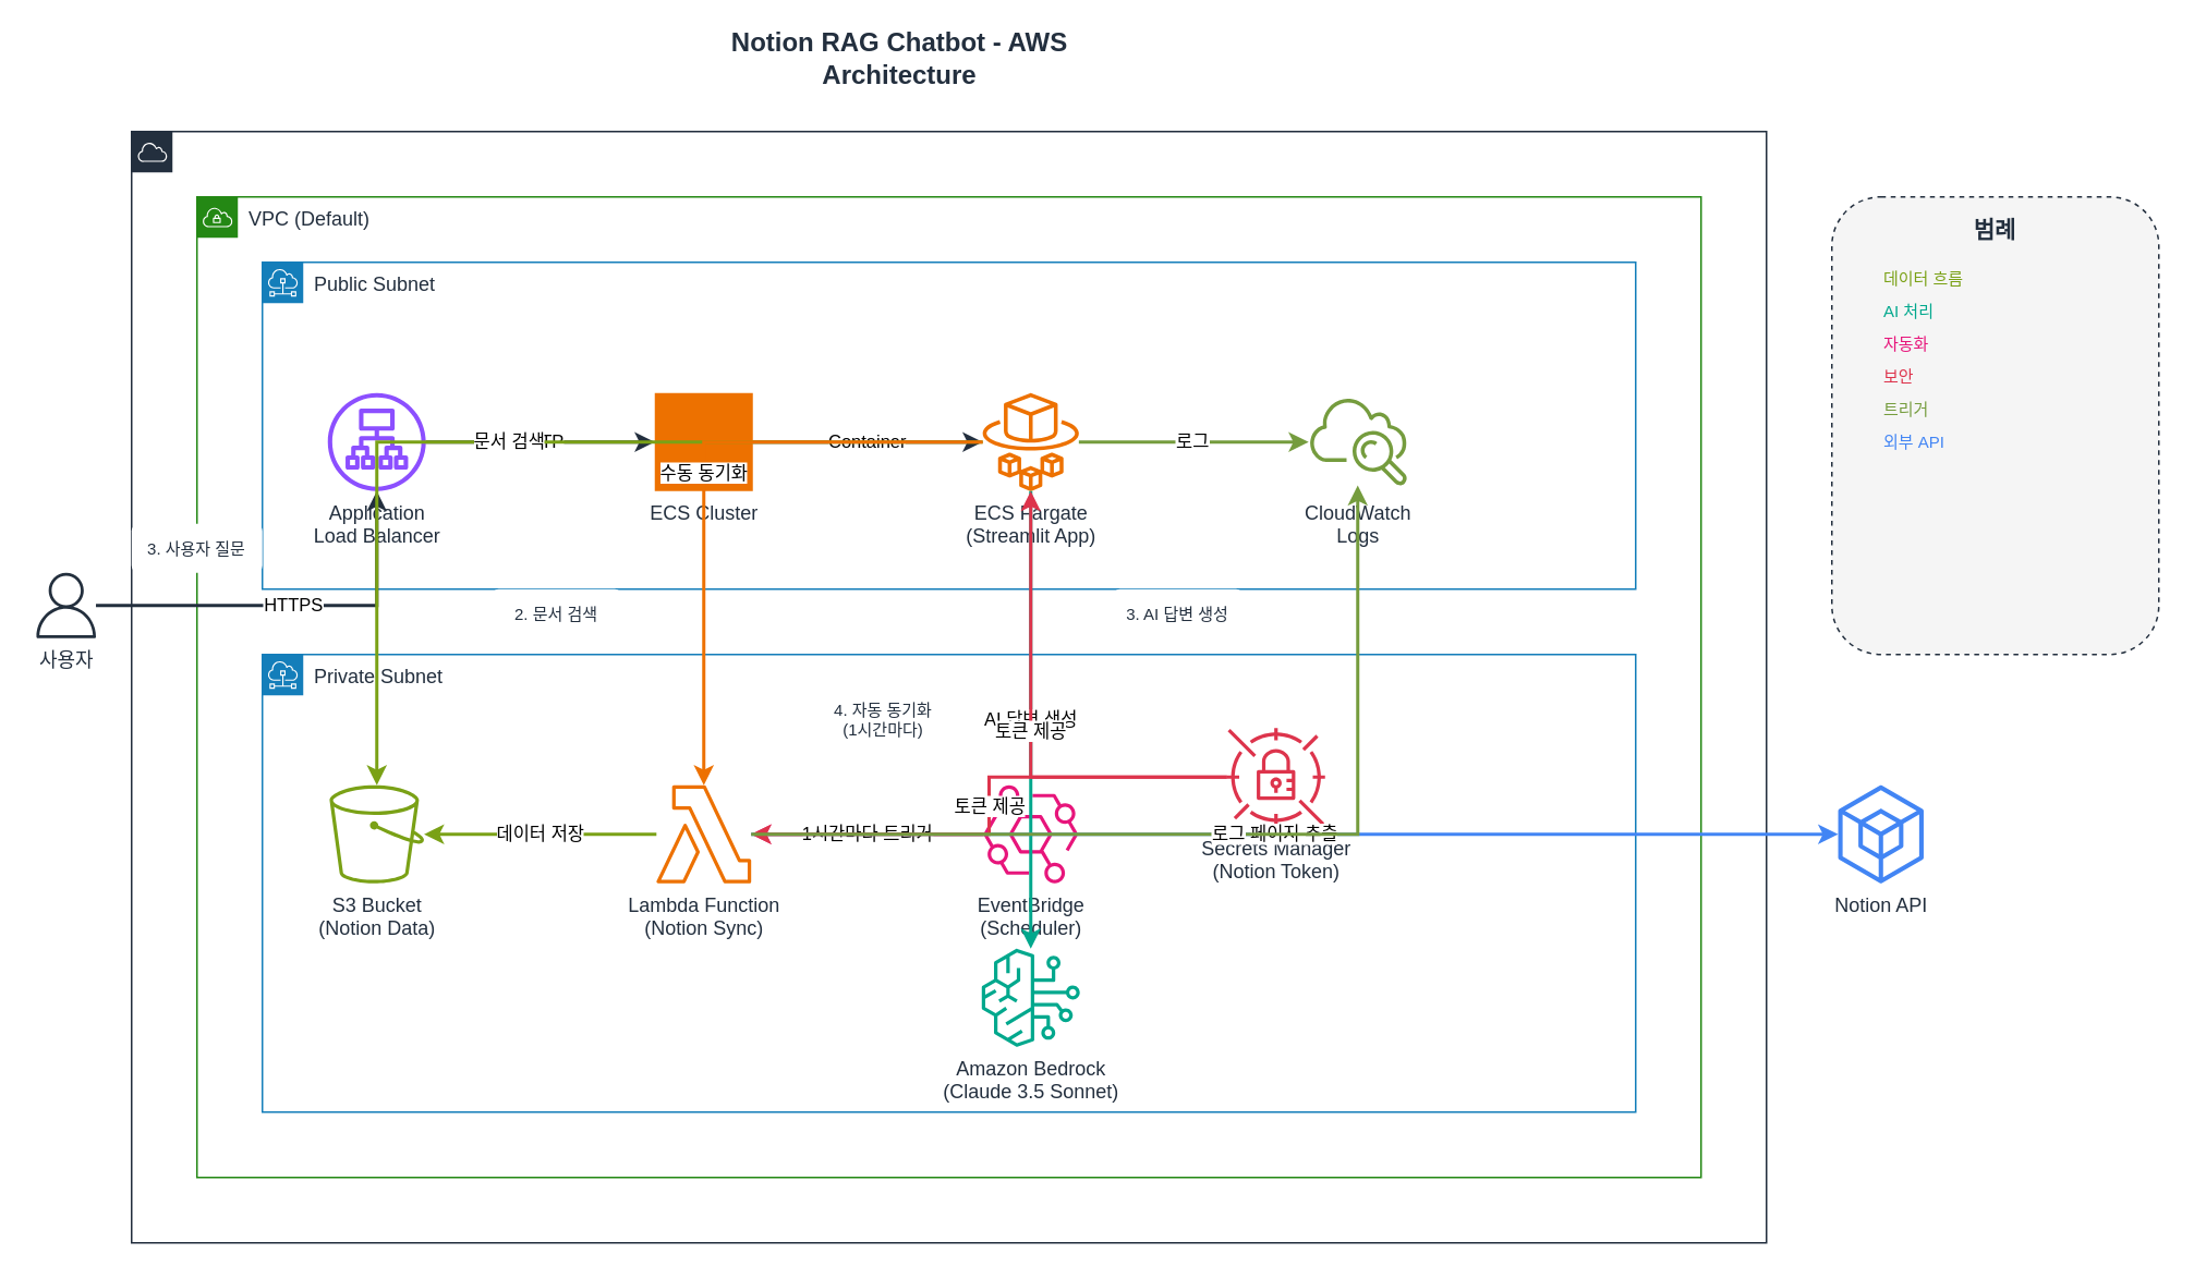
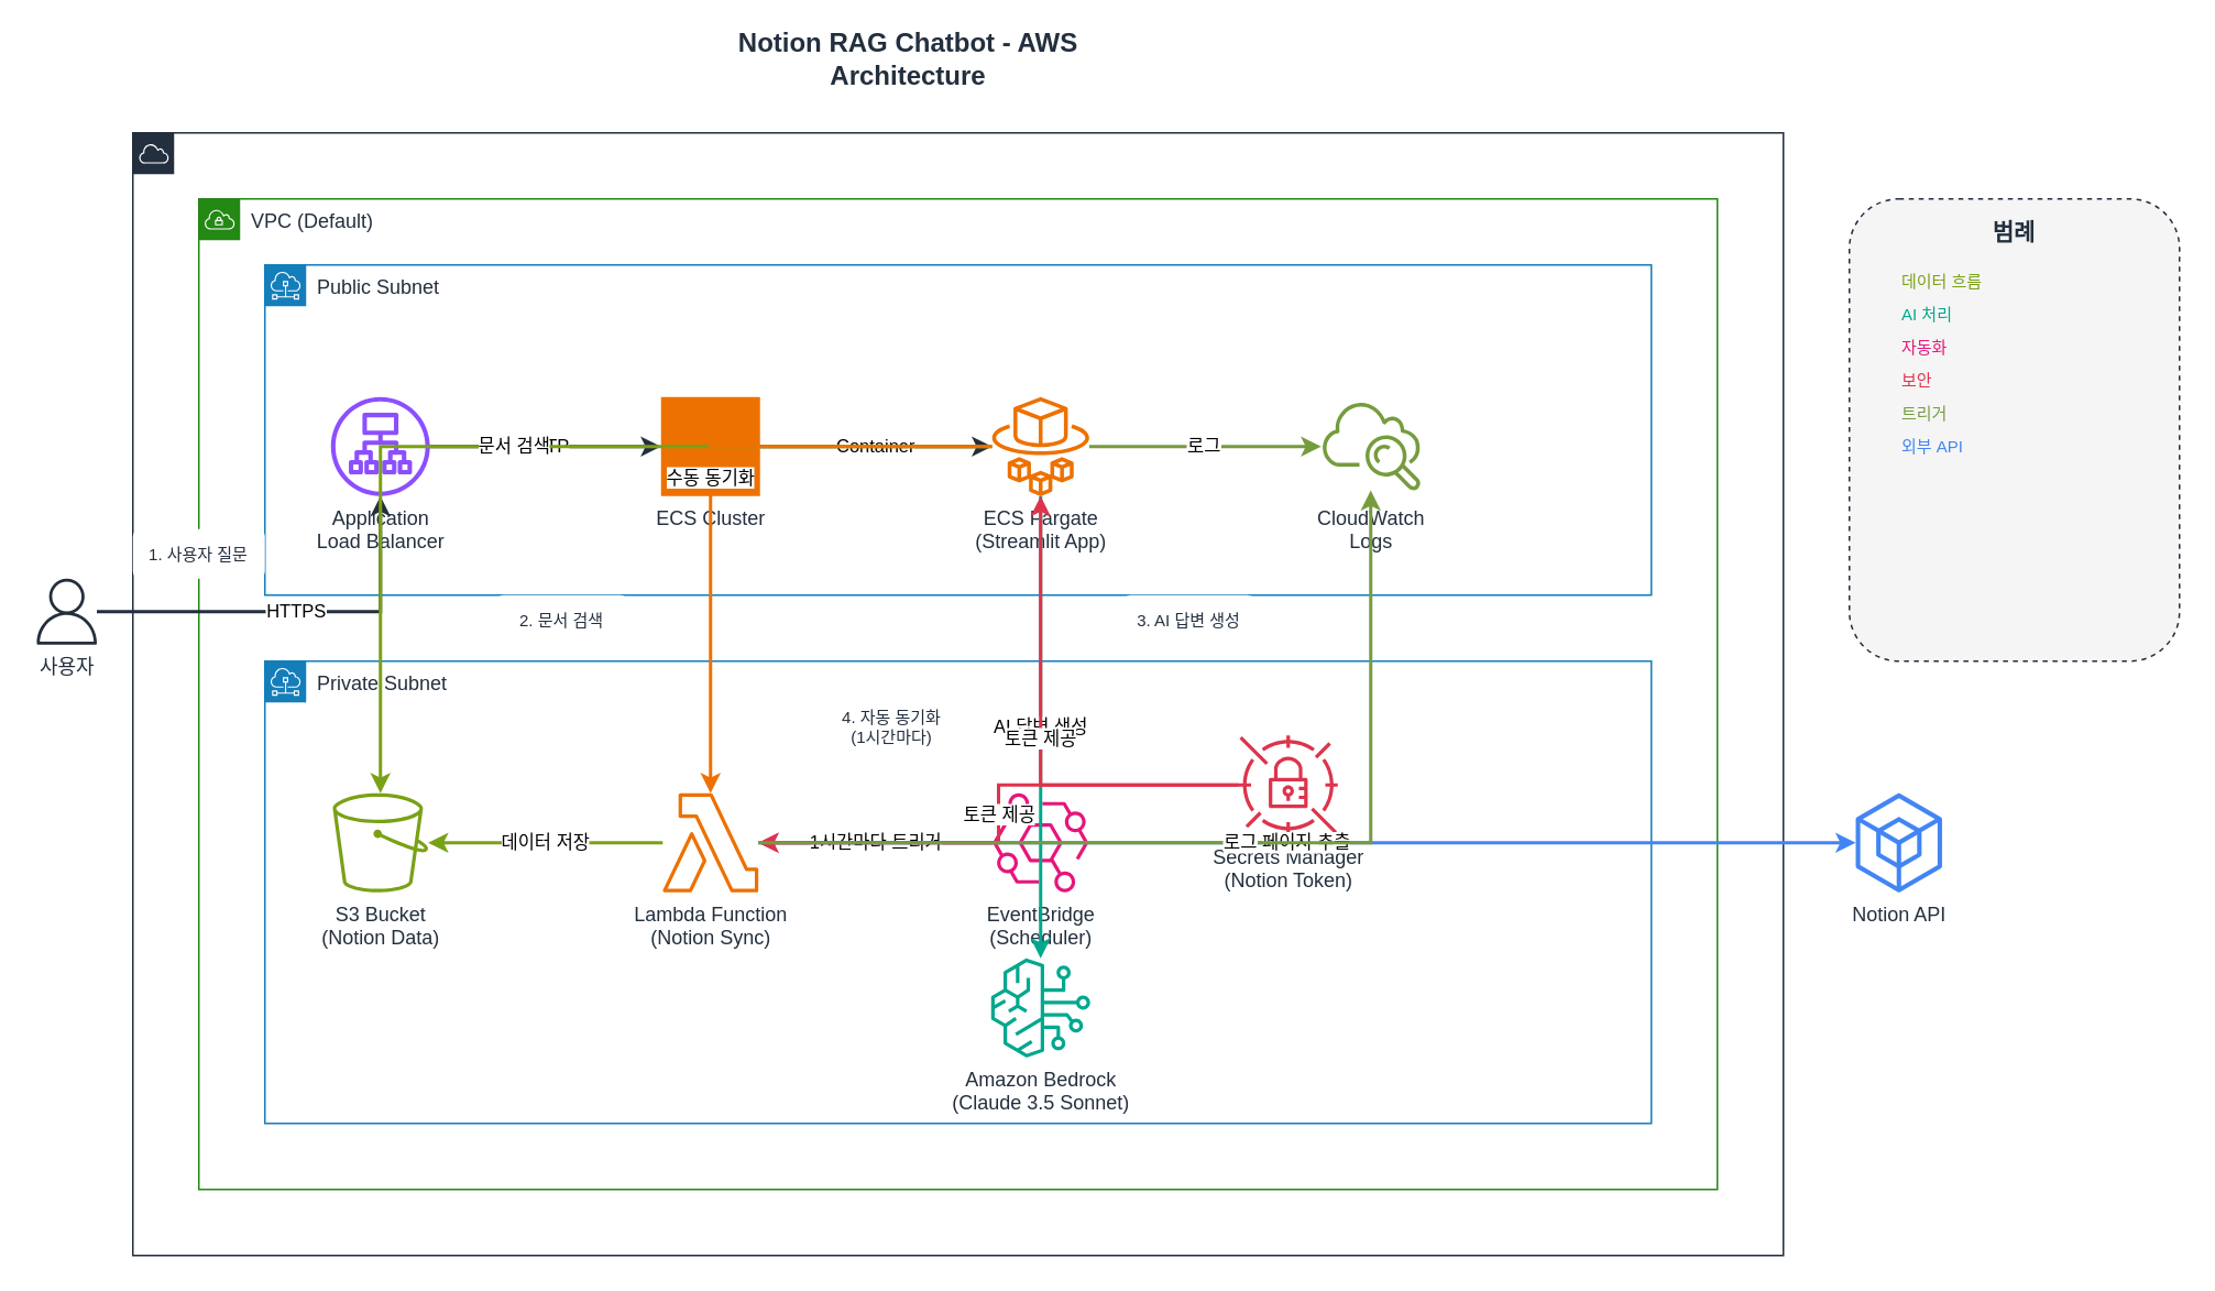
- <mxCell id="39" value="3. 사용자 질문" style="text;html=1;strokeColor=none;fillColor=#FFFFFF;align=center;verticalAlign=middle;whiteSpace=wrap;rounded=1;fontSize=10;fontColor=#232F3E;strokeWidth=1;" vertex="1" parent="1"><mxGeometry x="80" y="320" width="80" height="30" as="geometry" /></mxCell>
+ <mxCell id="39" value="1. 사용자 질문" style="text;html=1;strokeColor=none;fillColor=#FFFFFF;align=center;verticalAlign=middle;whiteSpace=wrap;rounded=1;fontSize=10;fontColor=#232F3E;strokeWidth=1;" vertex="1" parent="1"><mxGeometry x="80" y="320" width="80" height="30" as="geometry" /></mxCell>
